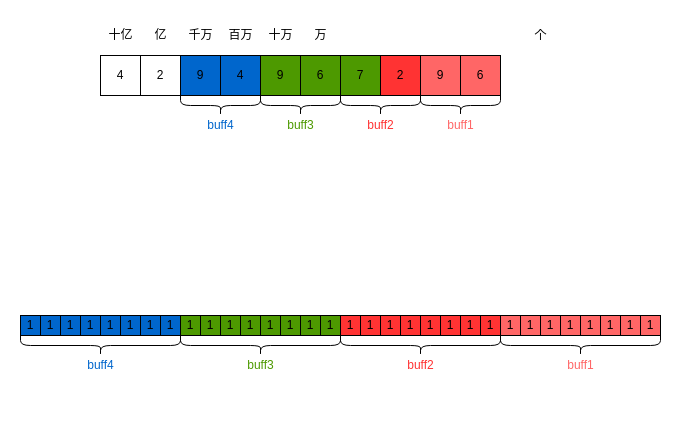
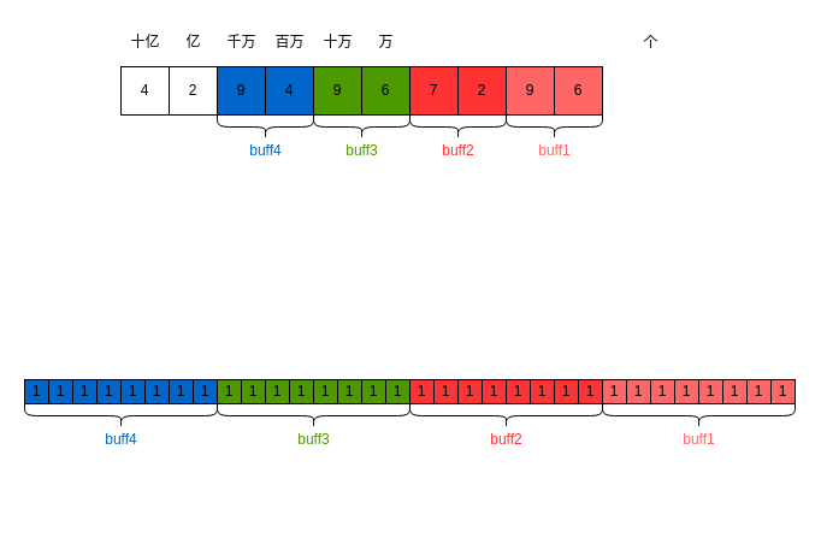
- <mxCell id="8" value="7" style="whiteSpace=wrap;html=1;aspect=fixed;fillColor=#4d9900;" parent="1" vertex="1"><mxGeometry x="340" y="55" width="40" height="40" as="geometry" /></mxCell>
+ <mxCell id="8" value="7" style="whiteSpace=wrap;html=1;aspect=fixed;fillColor=#FF3333;" parent="1" vertex="1"><mxGeometry x="340" y="55" width="40" height="40" as="geometry" /></mxCell>
